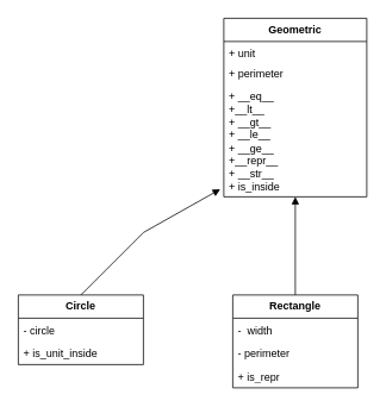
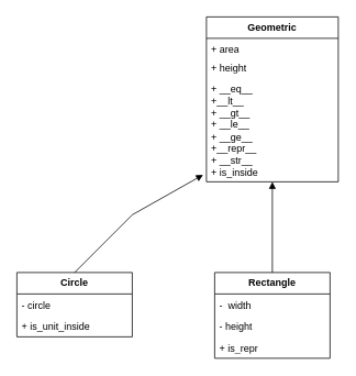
- <mxCell id="3" value="+ unit&lt;br&gt;" style="text;strokeColor=none;fillColor=none;align=left;verticalAlign=top;spacingLeft=4;spacingRight=4;overflow=hidden;rotatable=0;points=[[0,0.5],[1,0.5]];portConstraint=eastwest;whiteSpace=wrap;html=1;" vertex="1" parent="2"><mxGeometry y="26" width="160" height="22" as="geometry" /></mxCell>
+ <mxCell id="3" value="+ area&lt;br&gt;" style="text;strokeColor=none;fillColor=none;align=left;verticalAlign=top;spacingLeft=4;spacingRight=4;overflow=hidden;rotatable=0;points=[[0,0.5],[1,0.5]];portConstraint=eastwest;whiteSpace=wrap;html=1;" vertex="1" parent="2"><mxGeometry y="26" width="160" height="22" as="geometry" /></mxCell>
- <mxCell id="4" value="+ perimeter" style="text;strokeColor=none;fillColor=none;align=left;verticalAlign=top;spacingLeft=4;spacingRight=4;overflow=hidden;rotatable=0;points=[[0,0.5],[1,0.5]];portConstraint=eastwest;whiteSpace=wrap;html=1;" vertex="1" parent="2"><mxGeometry y="48" width="160" height="26" as="geometry" /></mxCell>
+ <mxCell id="4" value="+ height" style="text;strokeColor=none;fillColor=none;align=left;verticalAlign=top;spacingLeft=4;spacingRight=4;overflow=hidden;rotatable=0;points=[[0,0.5],[1,0.5]];portConstraint=eastwest;whiteSpace=wrap;html=1;" vertex="1" parent="2"><mxGeometry y="48" width="160" height="26" as="geometry" /></mxCell>
- <mxCell id="13" value="- perimeter" style="text;strokeColor=none;fillColor=none;align=left;verticalAlign=top;spacingLeft=4;spacingRight=4;overflow=hidden;rotatable=0;points=[[0,0.5],[1,0.5]];portConstraint=eastwest;whiteSpace=wrap;html=1;" vertex="1" parent="11"><mxGeometry y="52" width="140" height="26" as="geometry" /></mxCell>
+ <mxCell id="13" value="- height" style="text;strokeColor=none;fillColor=none;align=left;verticalAlign=top;spacingLeft=4;spacingRight=4;overflow=hidden;rotatable=0;points=[[0,0.5],[1,0.5]];portConstraint=eastwest;whiteSpace=wrap;html=1;" vertex="1" parent="11"><mxGeometry y="52" width="140" height="26" as="geometry" /></mxCell>
